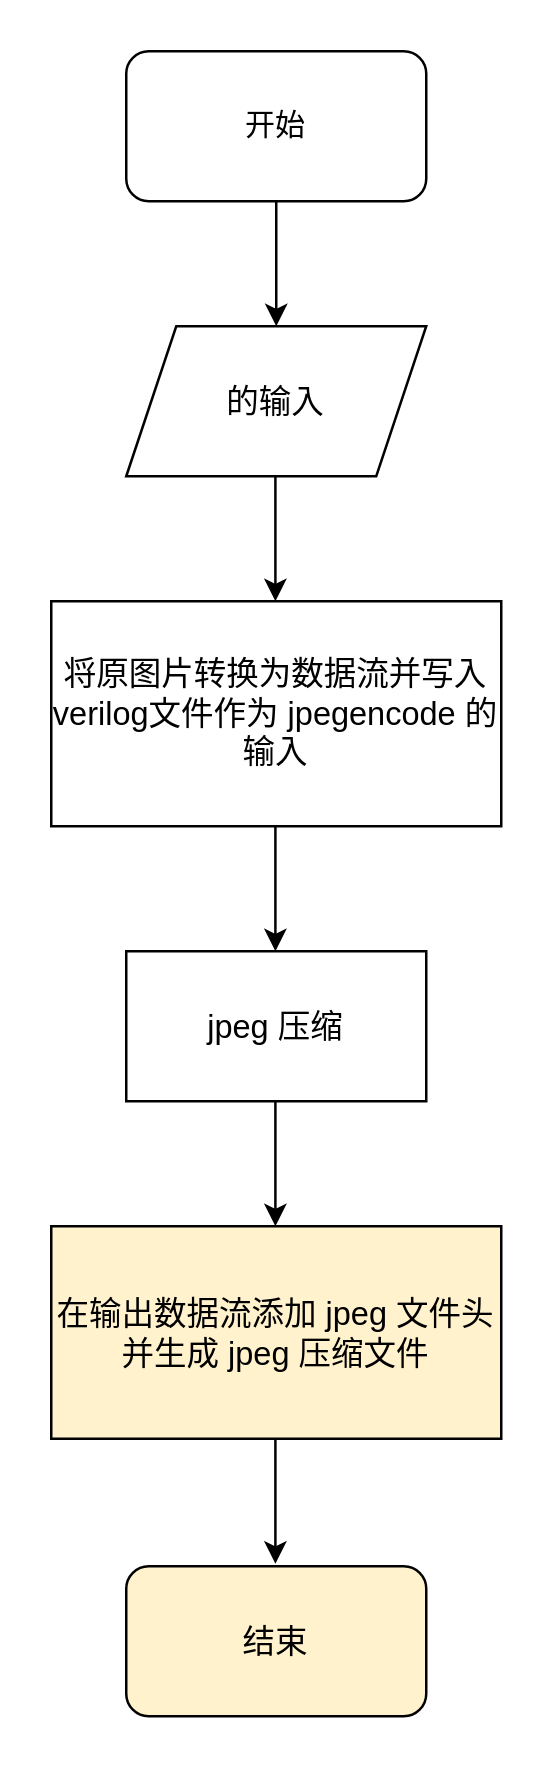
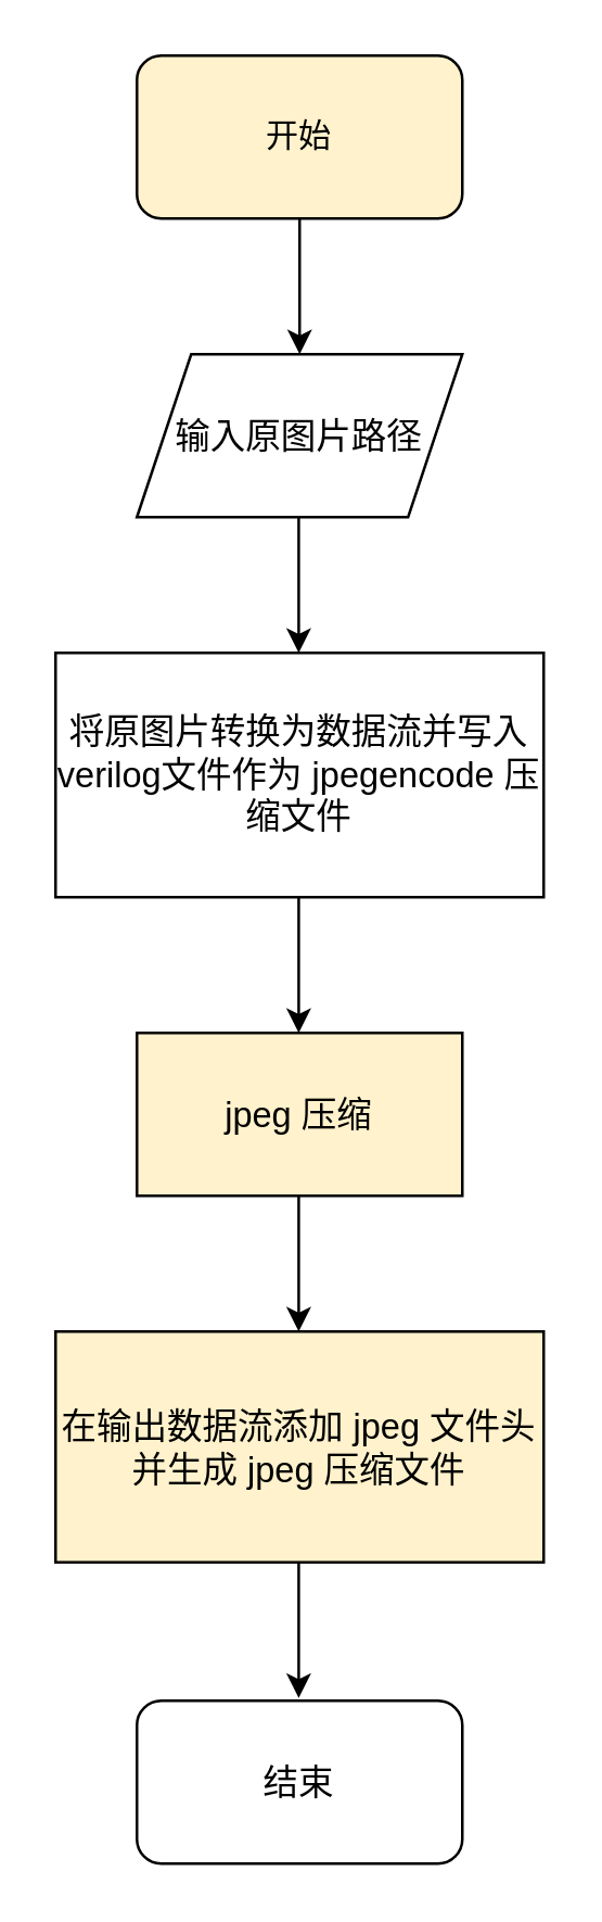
- <mxCell id="2" value="开始" style="rounded=1;whiteSpace=wrap;html=1;" vertex="1" parent="1"><mxGeometry x="50" y="20" width="120" height="60" as="geometry" /></mxCell>
+ <mxCell id="2" value="开始" style="rounded=1;whiteSpace=wrap;html=1;fillColor=#fff2cc;" vertex="1" parent="1"><mxGeometry x="50" y="20" width="120" height="60" as="geometry" /></mxCell>
- <mxCell id="5" value="的输入" style="shape=parallelogram;perimeter=parallelogramPerimeter;whiteSpace=wrap;html=1;fixedSize=1;fontSize=13;" vertex="1" parent="1"><mxGeometry x="50" y="130" width="120" height="60" as="geometry" /></mxCell>
+ <mxCell id="5" value="输入原图片路径" style="shape=parallelogram;perimeter=parallelogramPerimeter;whiteSpace=wrap;html=1;fixedSize=1;fontSize=13;" vertex="1" parent="1"><mxGeometry x="50" y="130" width="120" height="60" as="geometry" /></mxCell>
- <mxCell id="4" value="将原图片转换为数据流并写入verilog文件作为 jpegencode 的输入" style="rounded=0;whiteSpace=wrap;html=1;fontSize=13;" vertex="1" parent="1"><mxGeometry x="20" y="240" width="180" height="90" as="geometry" /></mxCell>
+ <mxCell id="4" value="将原图片转换为数据流并写入verilog文件作为 jpegencode 压缩文件" style="rounded=0;whiteSpace=wrap;html=1;fontSize=13;" vertex="1" parent="1"><mxGeometry x="20" y="240" width="180" height="90" as="geometry" /></mxCell>
- <mxCell id="6" value="jpeg 压缩" style="rounded=0;whiteSpace=wrap;html=1;fontSize=13;" vertex="1" parent="1"><mxGeometry x="50" y="380" width="120" height="60" as="geometry" /></mxCell>
+ <mxCell id="6" value="jpeg 压缩" style="rounded=0;whiteSpace=wrap;html=1;fontSize=13;fillColor=#fff2cc;" vertex="1" parent="1"><mxGeometry x="50" y="380" width="120" height="60" as="geometry" /></mxCell>
- <mxCell id="3" value="结束" style="rounded=1;whiteSpace=wrap;html=1;fontSize=13;fillColor=#fff2cc;" vertex="1" parent="1"><mxGeometry x="50" y="626" width="120" height="60" as="geometry" /></mxCell>
+ <mxCell id="3" value="结束" style="rounded=1;whiteSpace=wrap;html=1;fontSize=13;" vertex="1" parent="1"><mxGeometry x="50" y="626" width="120" height="60" as="geometry" /></mxCell>
